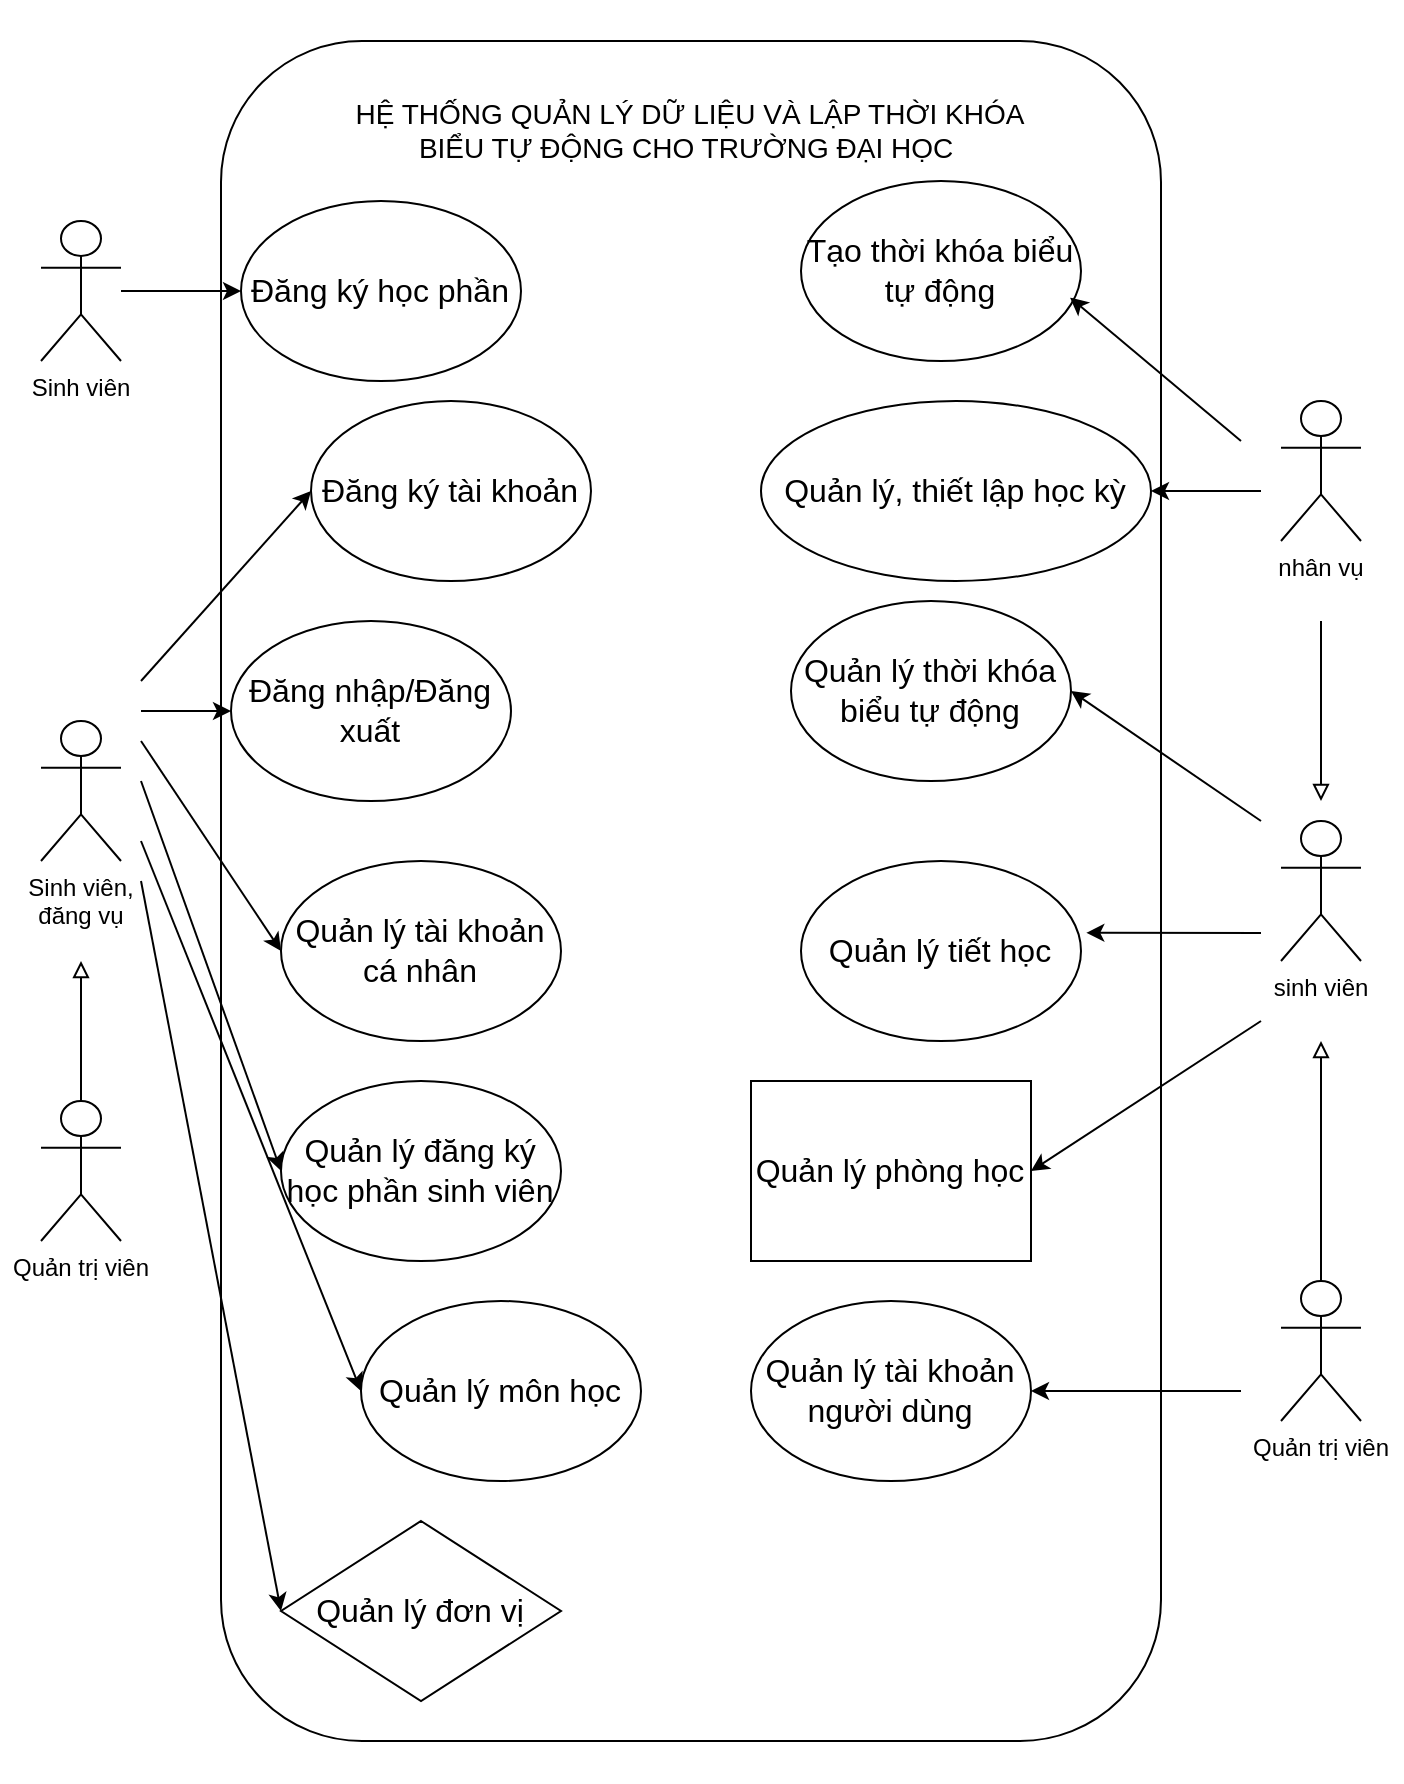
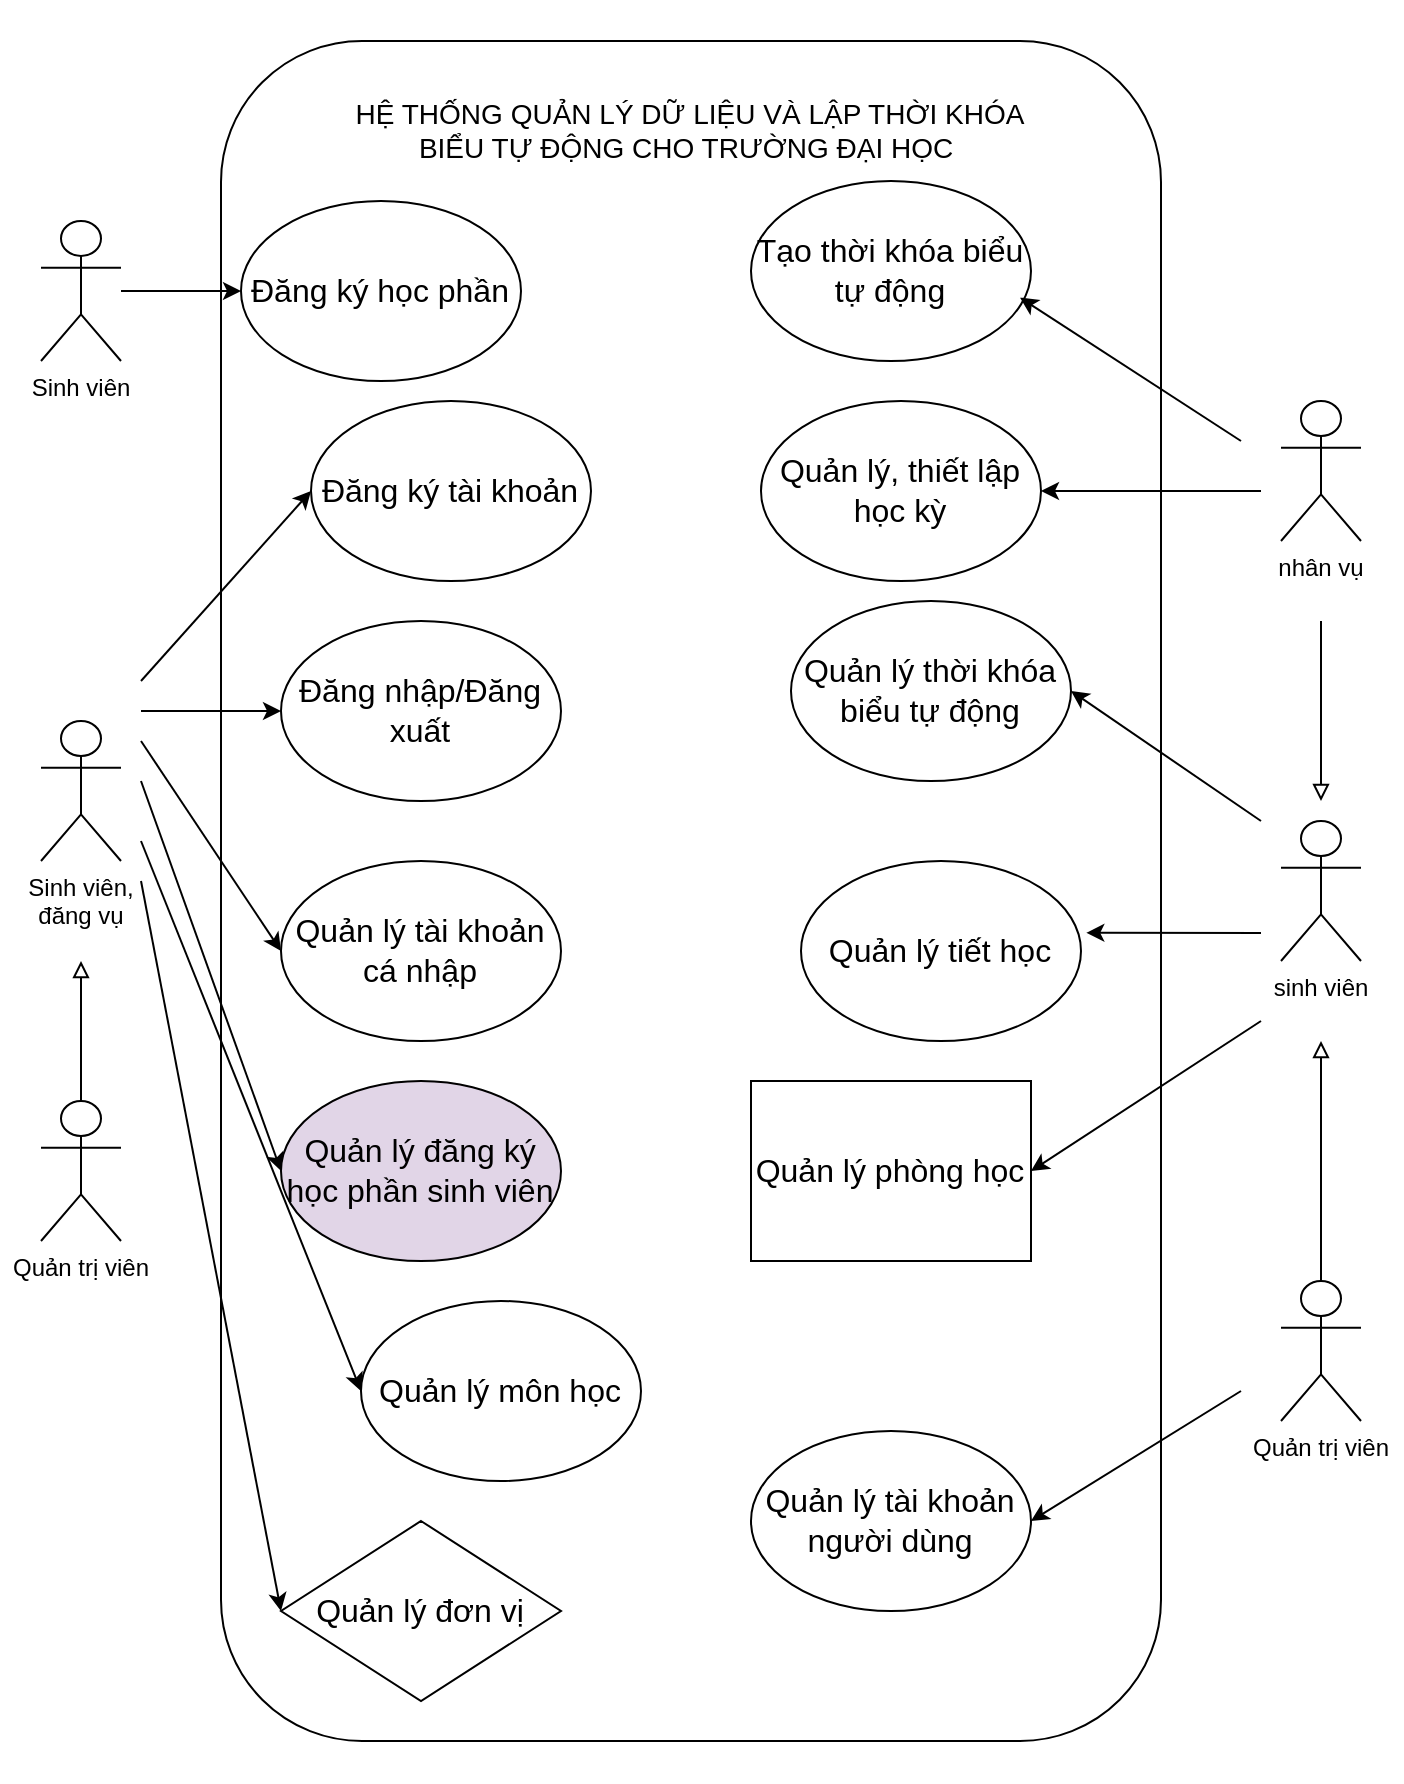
- <mxCell id="35" value="&lt;font size=&quot;3&quot;&gt;Tạo thời khóa biểu tự động&lt;/font&gt;" style="ellipse;whiteSpace=wrap;html=1;" parent="1" vertex="1"><mxGeometry x="400" y="90" width="140" height="90" as="geometry" /></mxCell>
+ <mxCell id="35" value="&lt;font size=&quot;3&quot;&gt;Tạo thời khóa biểu tự động&lt;/font&gt;" style="ellipse;whiteSpace=wrap;html=1;" parent="1" vertex="1"><mxGeometry x="375" y="90" width="140" height="90" as="geometry" /></mxCell>
- <mxCell id="8" value="&lt;font size=&quot;3&quot;&gt;Quản lý, thiết lập học kỳ&lt;/font&gt;" style="ellipse;whiteSpace=wrap;html=1;" parent="1" vertex="1"><mxGeometry x="380" y="200" width="195" height="90" as="geometry" /></mxCell>
+ <mxCell id="8" value="&lt;font size=&quot;3&quot;&gt;Quản lý, thiết lập học kỳ&lt;/font&gt;" style="ellipse;whiteSpace=wrap;html=1;" parent="1" vertex="1"><mxGeometry x="380" y="200" width="140" height="90" as="geometry" /></mxCell>
- <mxCell id="5" value="&lt;font size=&quot;3&quot;&gt;Đăng nhập/Đăng xuất&lt;/font&gt;" style="ellipse;whiteSpace=wrap;html=1;" parent="1" vertex="1"><mxGeometry x="115" y="310" width="140" height="90" as="geometry" /></mxCell>
+ <mxCell id="5" value="&lt;font size=&quot;3&quot;&gt;Đăng nhập/Đăng xuất&lt;/font&gt;" style="ellipse;whiteSpace=wrap;html=1;" parent="1" vertex="1"><mxGeometry x="140" y="310" width="140" height="90" as="geometry" /></mxCell>
- <mxCell id="6" value="&lt;font size=&quot;3&quot;&gt;Quản lý tài khoản cá nhân&lt;/font&gt;" style="ellipse;whiteSpace=wrap;html=1;" parent="1" vertex="1"><mxGeometry x="140" y="430" width="140" height="90" as="geometry" /></mxCell>
+ <mxCell id="6" value="&lt;font size=&quot;3&quot;&gt;Quản lý tài khoản cá nhập&lt;/font&gt;" style="ellipse;whiteSpace=wrap;html=1;" parent="1" vertex="1"><mxGeometry x="140" y="430" width="140" height="90" as="geometry" /></mxCell>
- <mxCell id="7" value="&lt;font size=&quot;3&quot;&gt;Quản lý đăng ký học phần sinh viên&lt;/font&gt;" style="ellipse;whiteSpace=wrap;html=1;" parent="1" vertex="1"><mxGeometry x="140" y="540" width="140" height="90" as="geometry" /></mxCell>
+ <mxCell id="7" value="&lt;font size=&quot;3&quot;&gt;Quản lý đăng ký học phần sinh viên&lt;/font&gt;" style="ellipse;whiteSpace=wrap;html=1;fillColor=#e1d5e7;" parent="1" vertex="1"><mxGeometry x="140" y="540" width="140" height="90" as="geometry" /></mxCell>
- <mxCell id="13" value="&lt;font size=&quot;3&quot;&gt;Quản lý tài khoản người dùng&lt;/font&gt;" style="ellipse;whiteSpace=wrap;html=1;" parent="1" vertex="1"><mxGeometry x="375" y="650" width="140" height="90" as="geometry" /></mxCell>
+ <mxCell id="13" value="&lt;font size=&quot;3&quot;&gt;Quản lý tài khoản người dùng&lt;/font&gt;" style="ellipse;whiteSpace=wrap;html=1;" parent="1" vertex="1"><mxGeometry x="375" y="715" width="140" height="90" as="geometry" /></mxCell>
